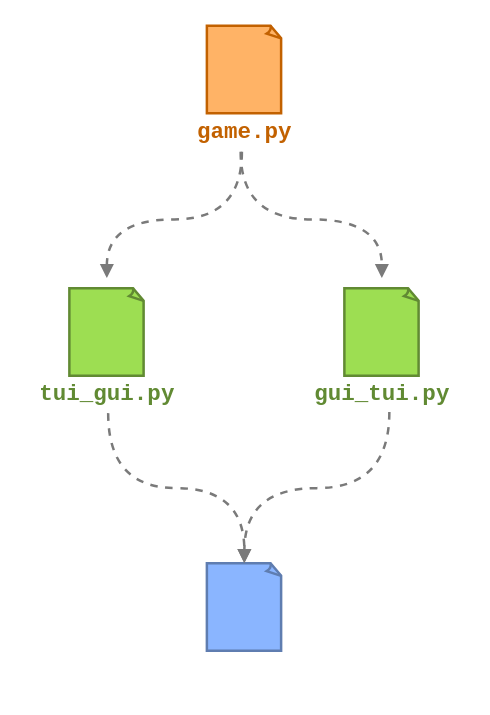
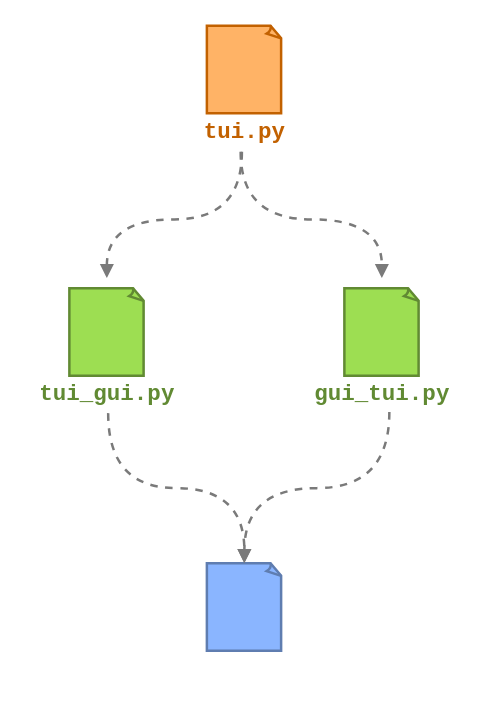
- <mxCell id="4" value="game.py" style="text;html=1;align=center;verticalAlign=middle;resizable=0;points=[];autosize=1;fontSize=18;fontFamily=Courier New;fontStyle=1;fontColor=#C26100;" vertex="1" parent="2"><mxGeometry y="70" width="90" height="30" as="geometry" /></mxCell>
+ <mxCell id="4" value="tui.py" style="text;html=1;align=center;verticalAlign=middle;resizable=0;points=[];autosize=1;fontSize=18;fontFamily=Courier New;fontStyle=1;fontColor=#C26100;" vertex="1" parent="2"><mxGeometry y="70" width="90" height="30" as="geometry" /></mxCell>
